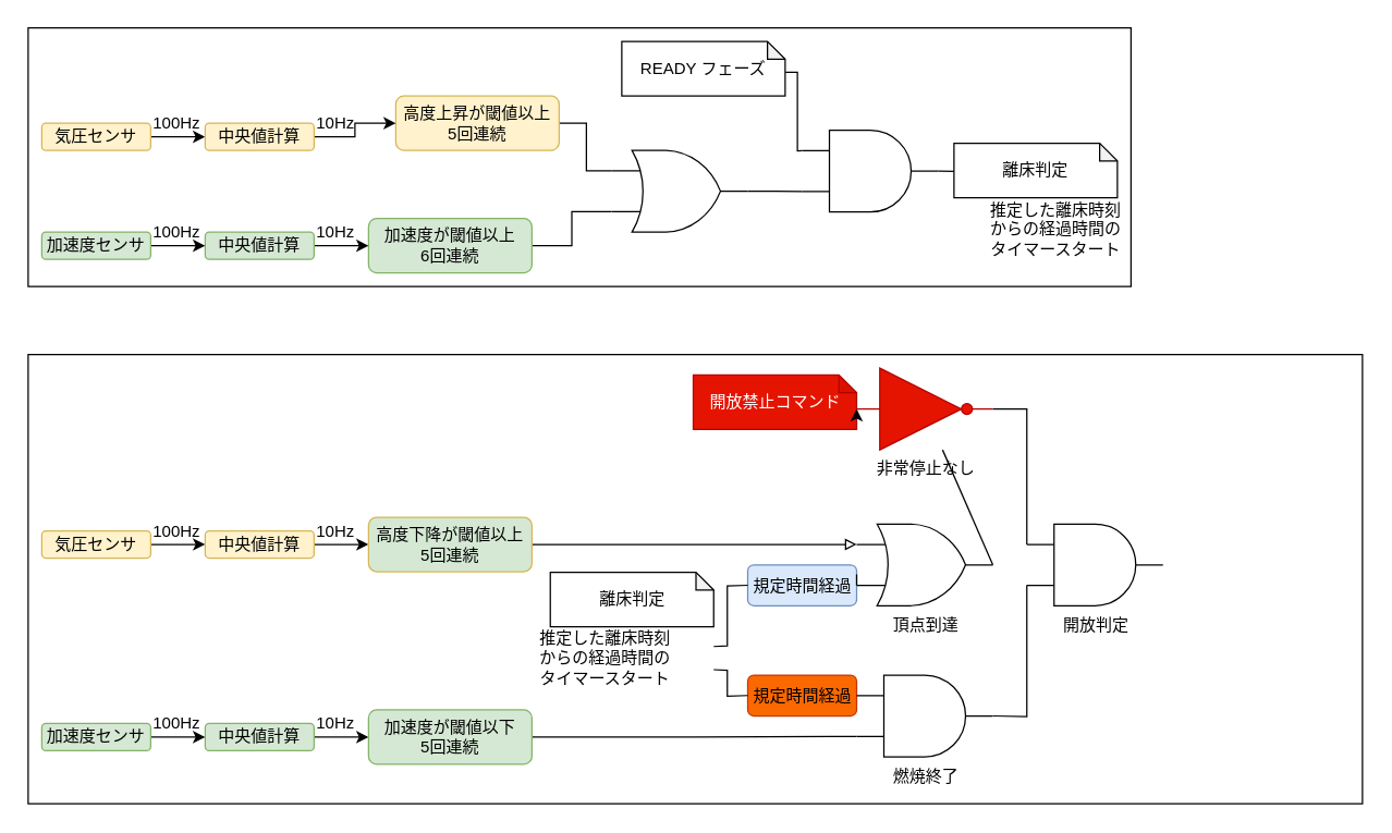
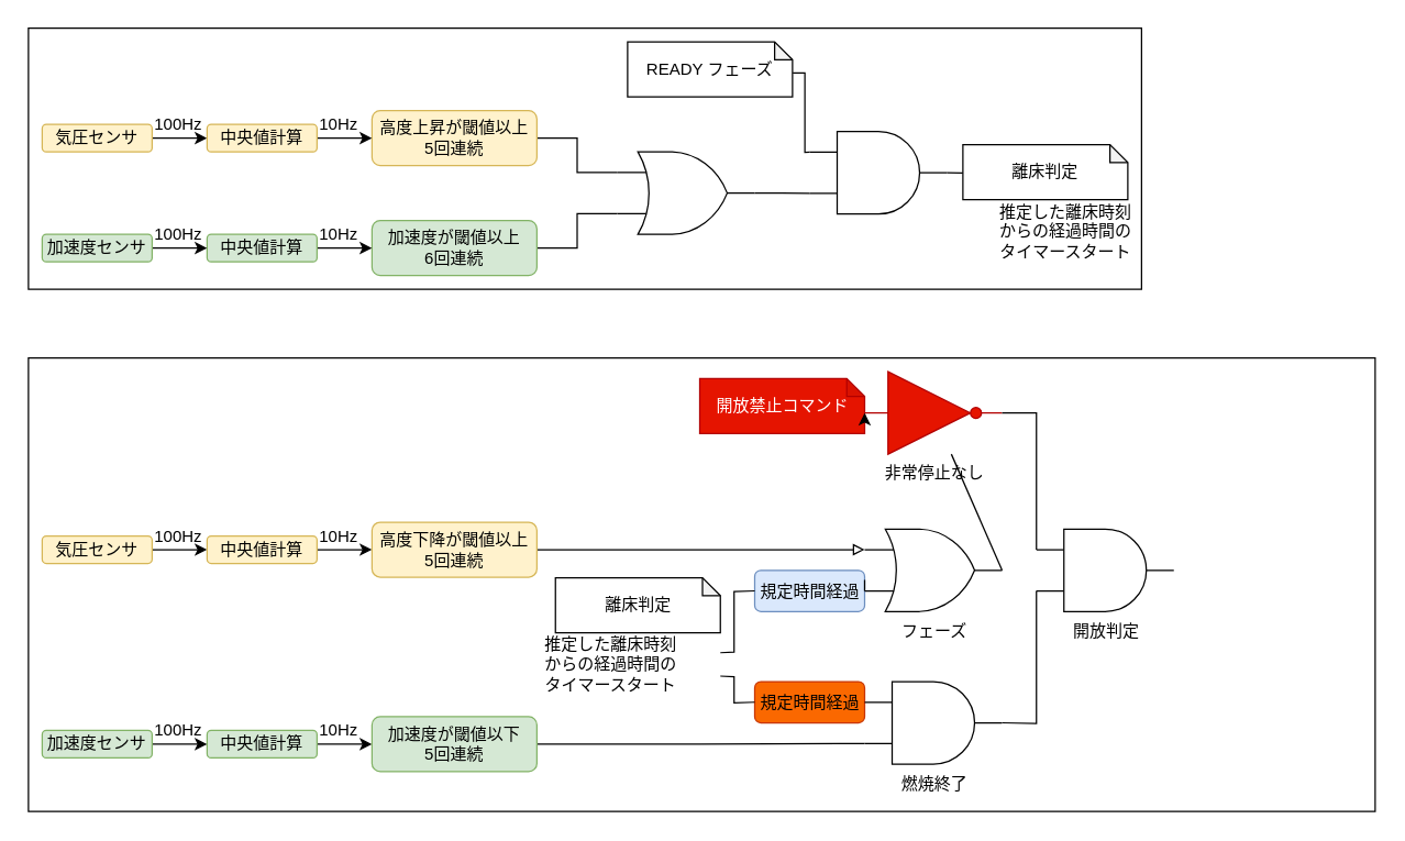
- <mxCell id="49" value="高度上昇が閾値以上&lt;br&gt;5回連続" style="rounded=1;whiteSpace=wrap;html=1;fillColor=#fff2cc;strokeColor=#d6b656;" vertex="1" parent="1"><mxGeometry x="290" y="70" width="120" height="40" as="geometry" /></mxCell>
+ <mxCell id="49" value="高度上昇が閾値以上&lt;br&gt;5回連続" style="rounded=1;whiteSpace=wrap;html=1;fillColor=#fff2cc;strokeColor=#d6b656;" vertex="1" parent="1"><mxGeometry x="270" y="80" width="120" height="40" as="geometry" /></mxCell>
- <mxCell id="37" value="高度下降が閾値以上&lt;br&gt;5回連続" style="rounded=1;whiteSpace=wrap;html=1;fillColor=#d5e8d4;strokeColor=#d6b656;" vertex="1" parent="1"><mxGeometry x="270" y="379.5" width="120" height="40" as="geometry" /></mxCell>
+ <mxCell id="37" value="高度下降が閾値以上&lt;br&gt;5回連続" style="rounded=1;whiteSpace=wrap;html=1;fillColor=#fff2cc;strokeColor=#d6b656;" vertex="1" parent="1"><mxGeometry x="270" y="379.5" width="120" height="40" as="geometry" /></mxCell>
- <mxCell id="16" value="頂点到達" style="verticalLabelPosition=bottom;shadow=0;dashed=0;align=center;html=1;verticalAlign=top;shape=mxgraph.electrical.logic_gates.logic_gate;operation=or;" vertex="1" parent="1"><mxGeometry x="628.5" y="384.5" width="100" height="60" as="geometry" /></mxCell>
+ <mxCell id="16" value="フェーズ" style="verticalLabelPosition=bottom;shadow=0;dashed=0;align=center;html=1;verticalAlign=top;shape=mxgraph.electrical.logic_gates.logic_gate;operation=or;" vertex="1" parent="1"><mxGeometry x="628.5" y="384.5" width="100" height="60" as="geometry" /></mxCell>
